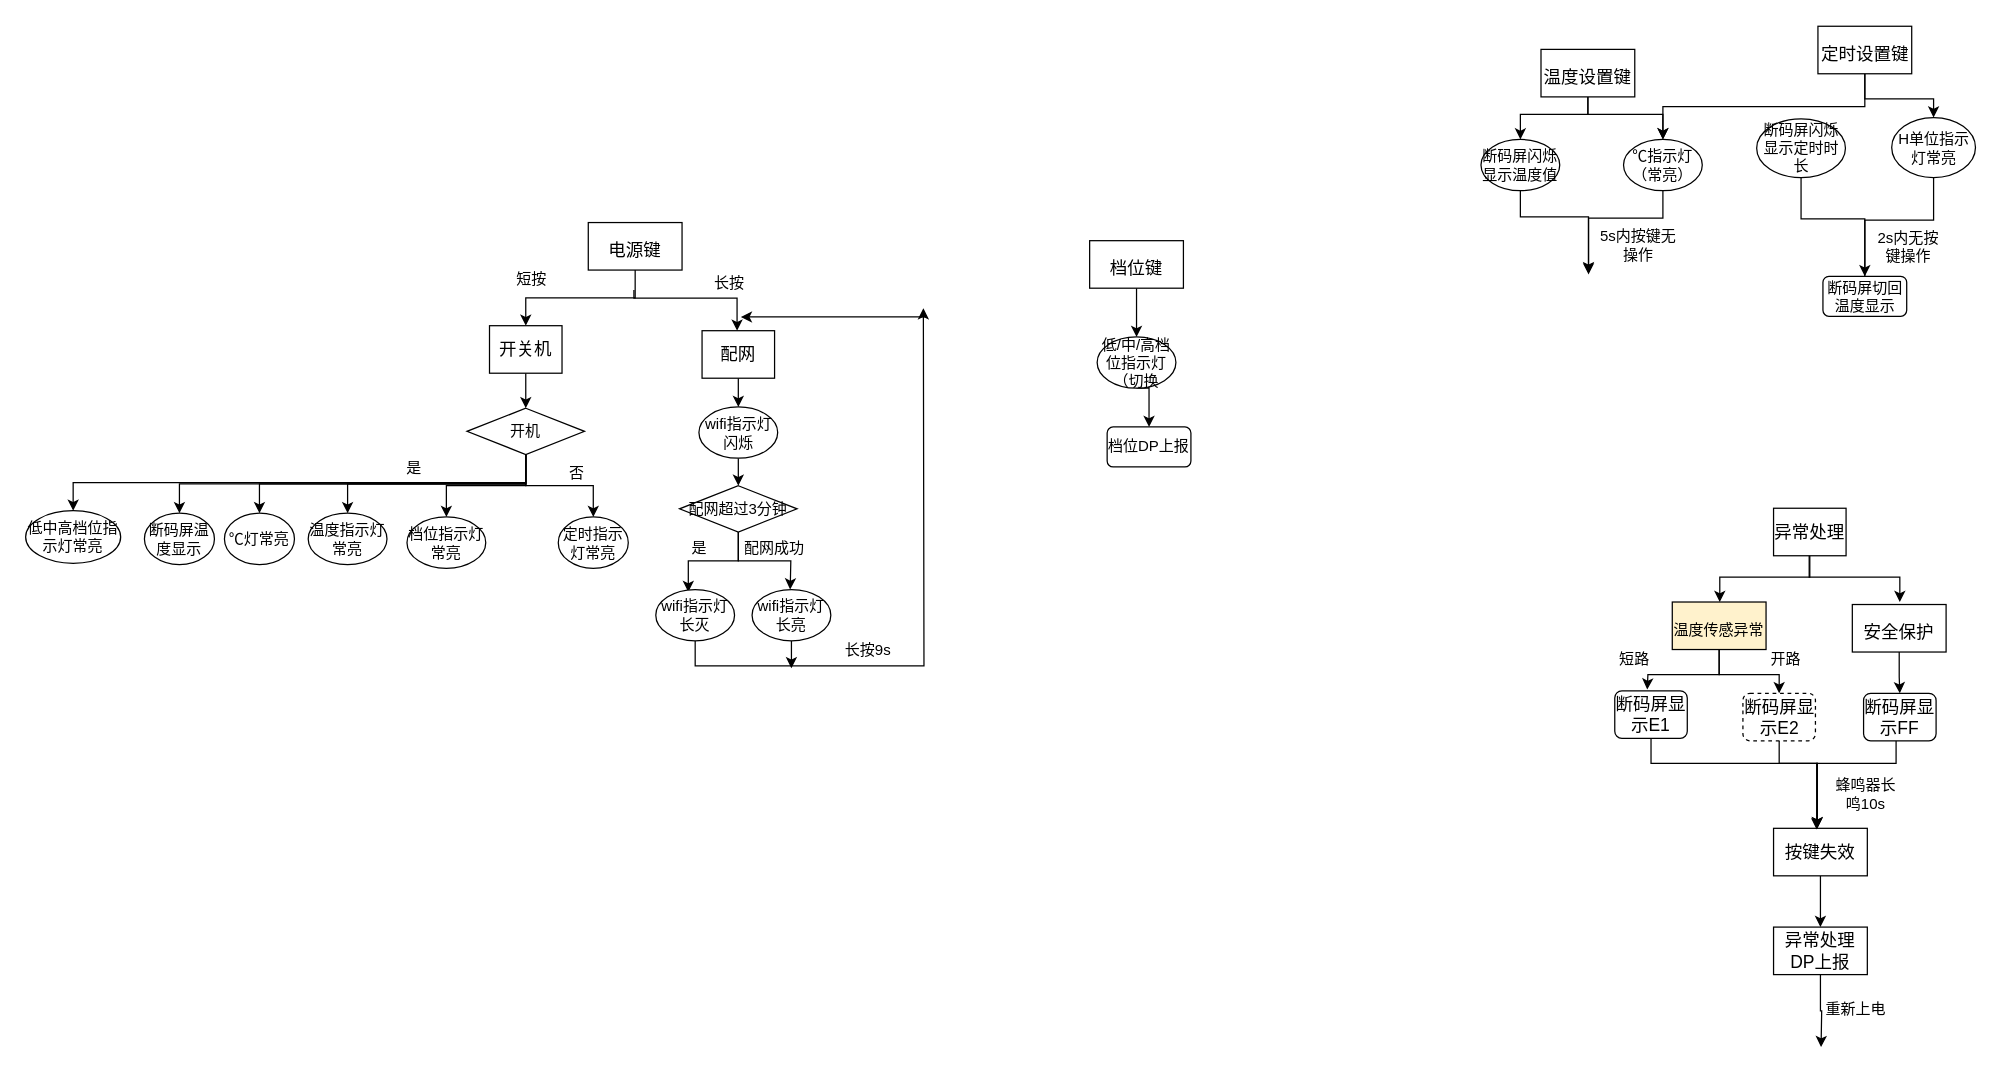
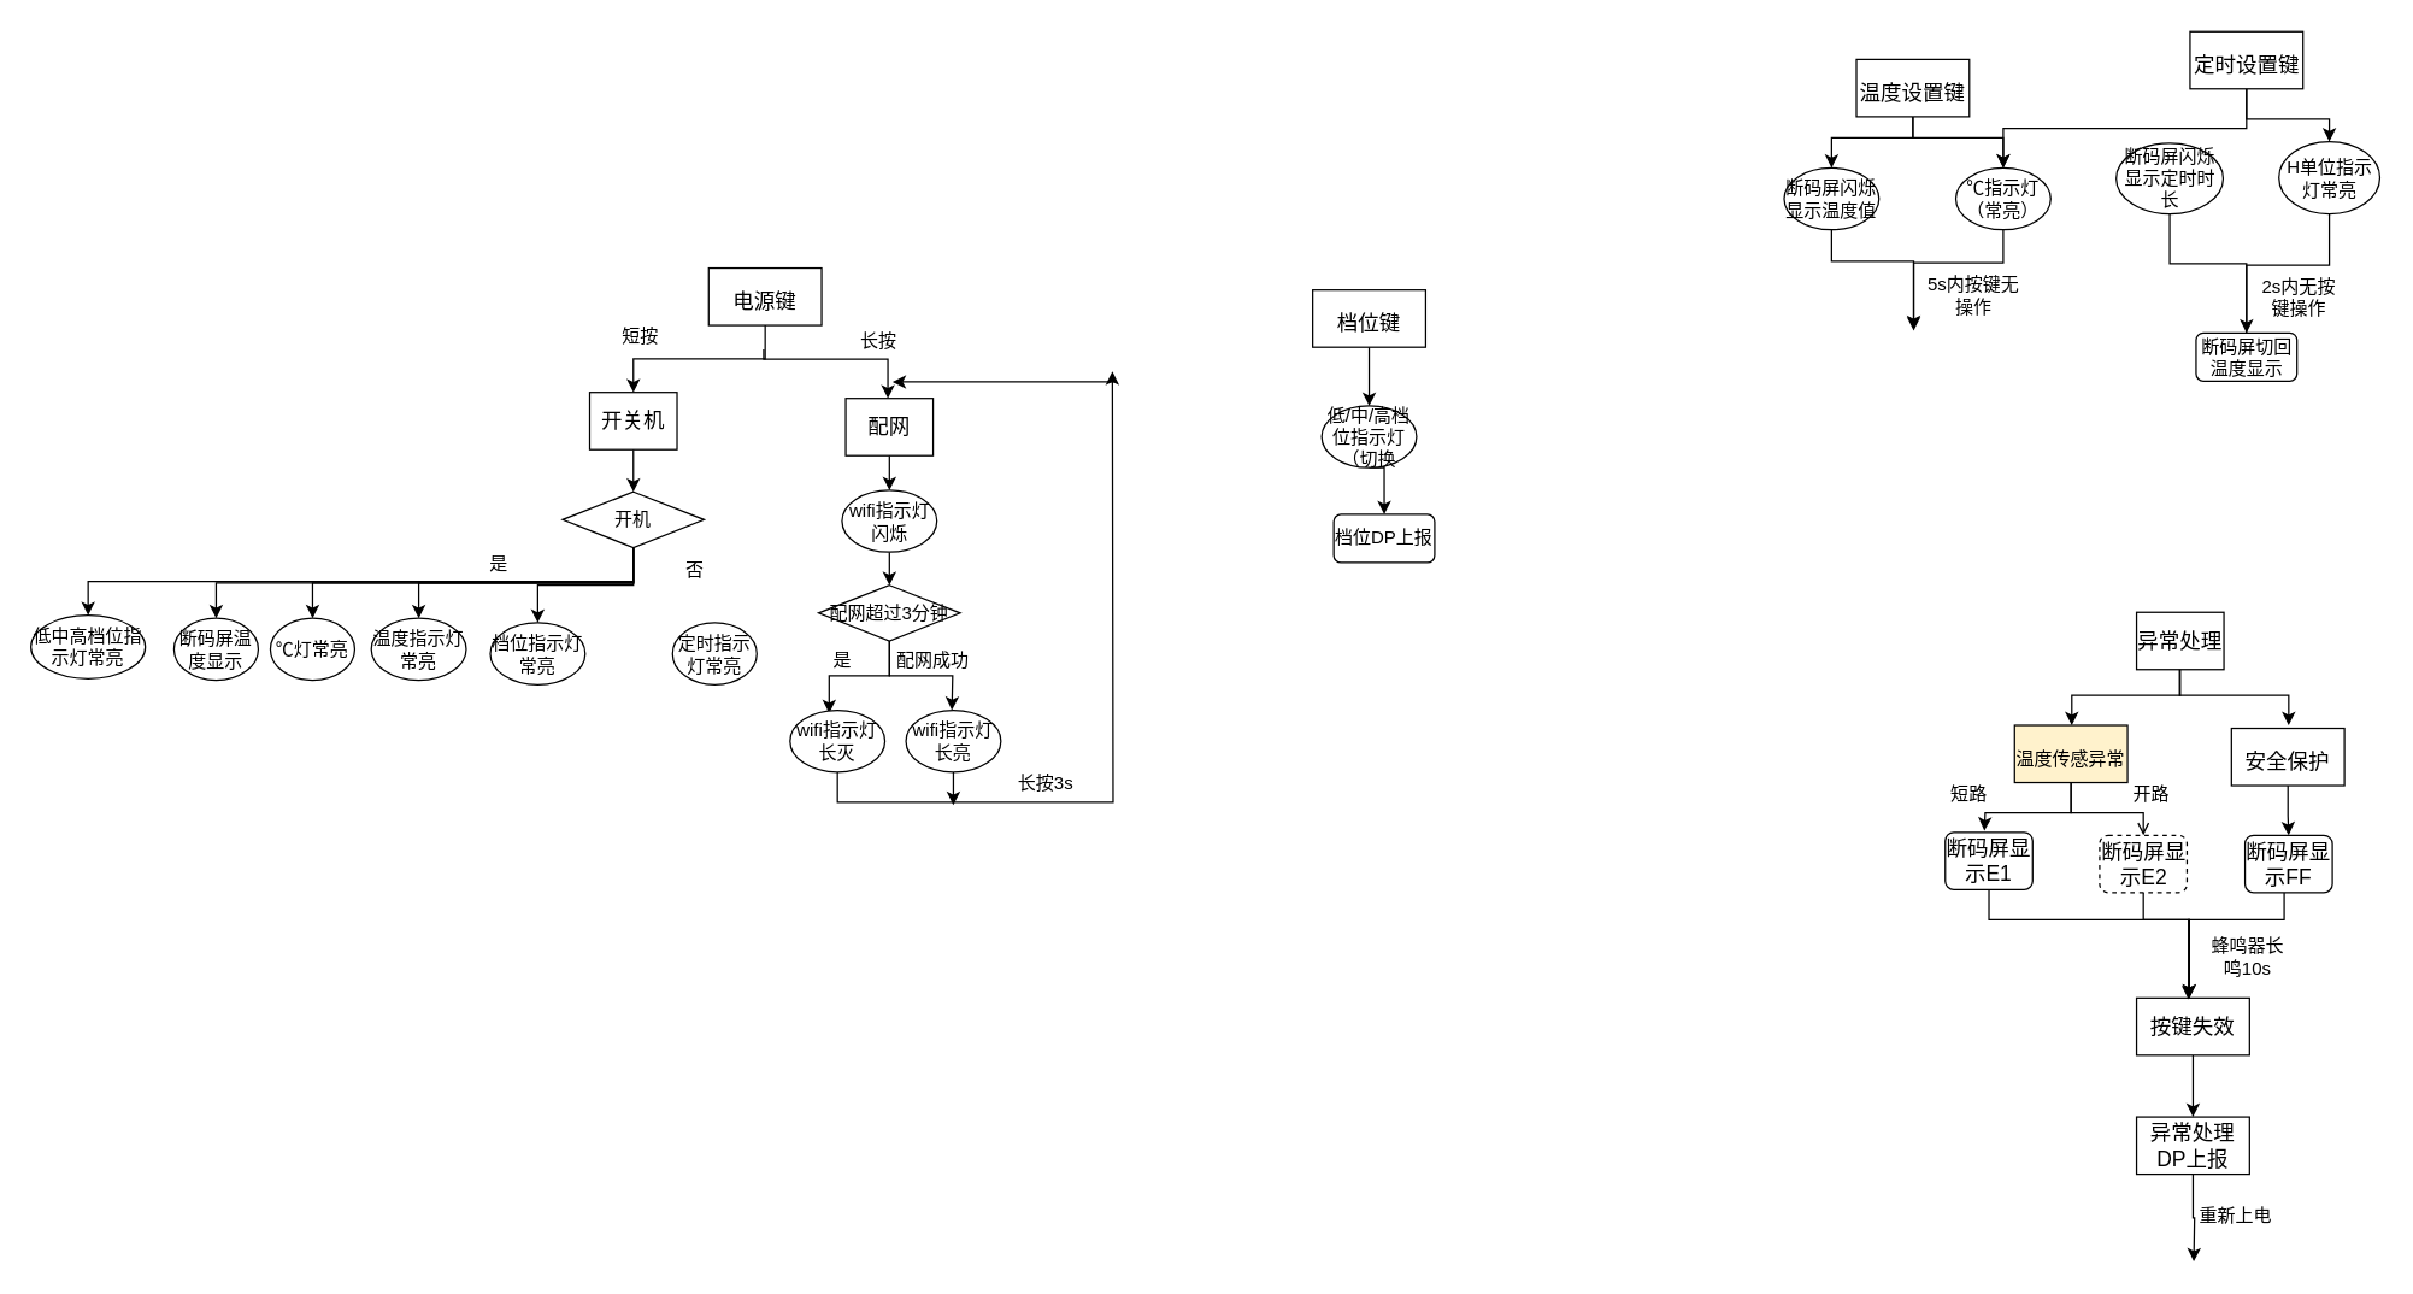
- <mxCell id="35" value="" style="edgeStyle=orthogonalEdgeStyle;rounded=0;orthogonalLoop=1;jettySize=auto;html=1;" edge="1" parent="1" source="41" target="42"><mxGeometry relative="1" as="geometry" /></mxCell>
- <mxCell id="81" value="长按9s" style="text;html=1;strokeColor=none;fillColor=none;align=center;verticalAlign=middle;whiteSpace=wrap;rounded=0;shadow=0;glass=0;fontSize=12;" vertex="1" parent="1"><mxGeometry x="664" y="505" width="60" height="30" as="geometry" /></mxCell>
+ <mxCell id="81" value="长按3s" style="text;html=1;strokeColor=none;fillColor=none;align=center;verticalAlign=middle;whiteSpace=wrap;rounded=0;shadow=0;glass=0;fontSize=12;" vertex="1" parent="1"><mxGeometry x="664" y="505" width="60" height="30" as="geometry" /></mxCell>
- <mxCell id="50" style="edgeStyle=orthogonalEdgeStyle;rounded=0;orthogonalLoop=1;jettySize=auto;html=1;exitX=0.5;exitY=1;exitDx=0;exitDy=0;fontSize=12;" edge="1" parent="1" source="51" target="59"><mxGeometry relative="1" as="geometry" /></mxCell>
+ <mxCell id="50" style="edgeStyle=orthogonalEdgeStyle;rounded=0;orthogonalLoop=1;jettySize=auto;html=1;exitX=0.5;exitY=1;exitDx=0;exitDy=0;fontSize=12;endArrow=open;" edge="1" parent="1" source="51" target="59"><mxGeometry relative="1" as="geometry" /></mxCell>
